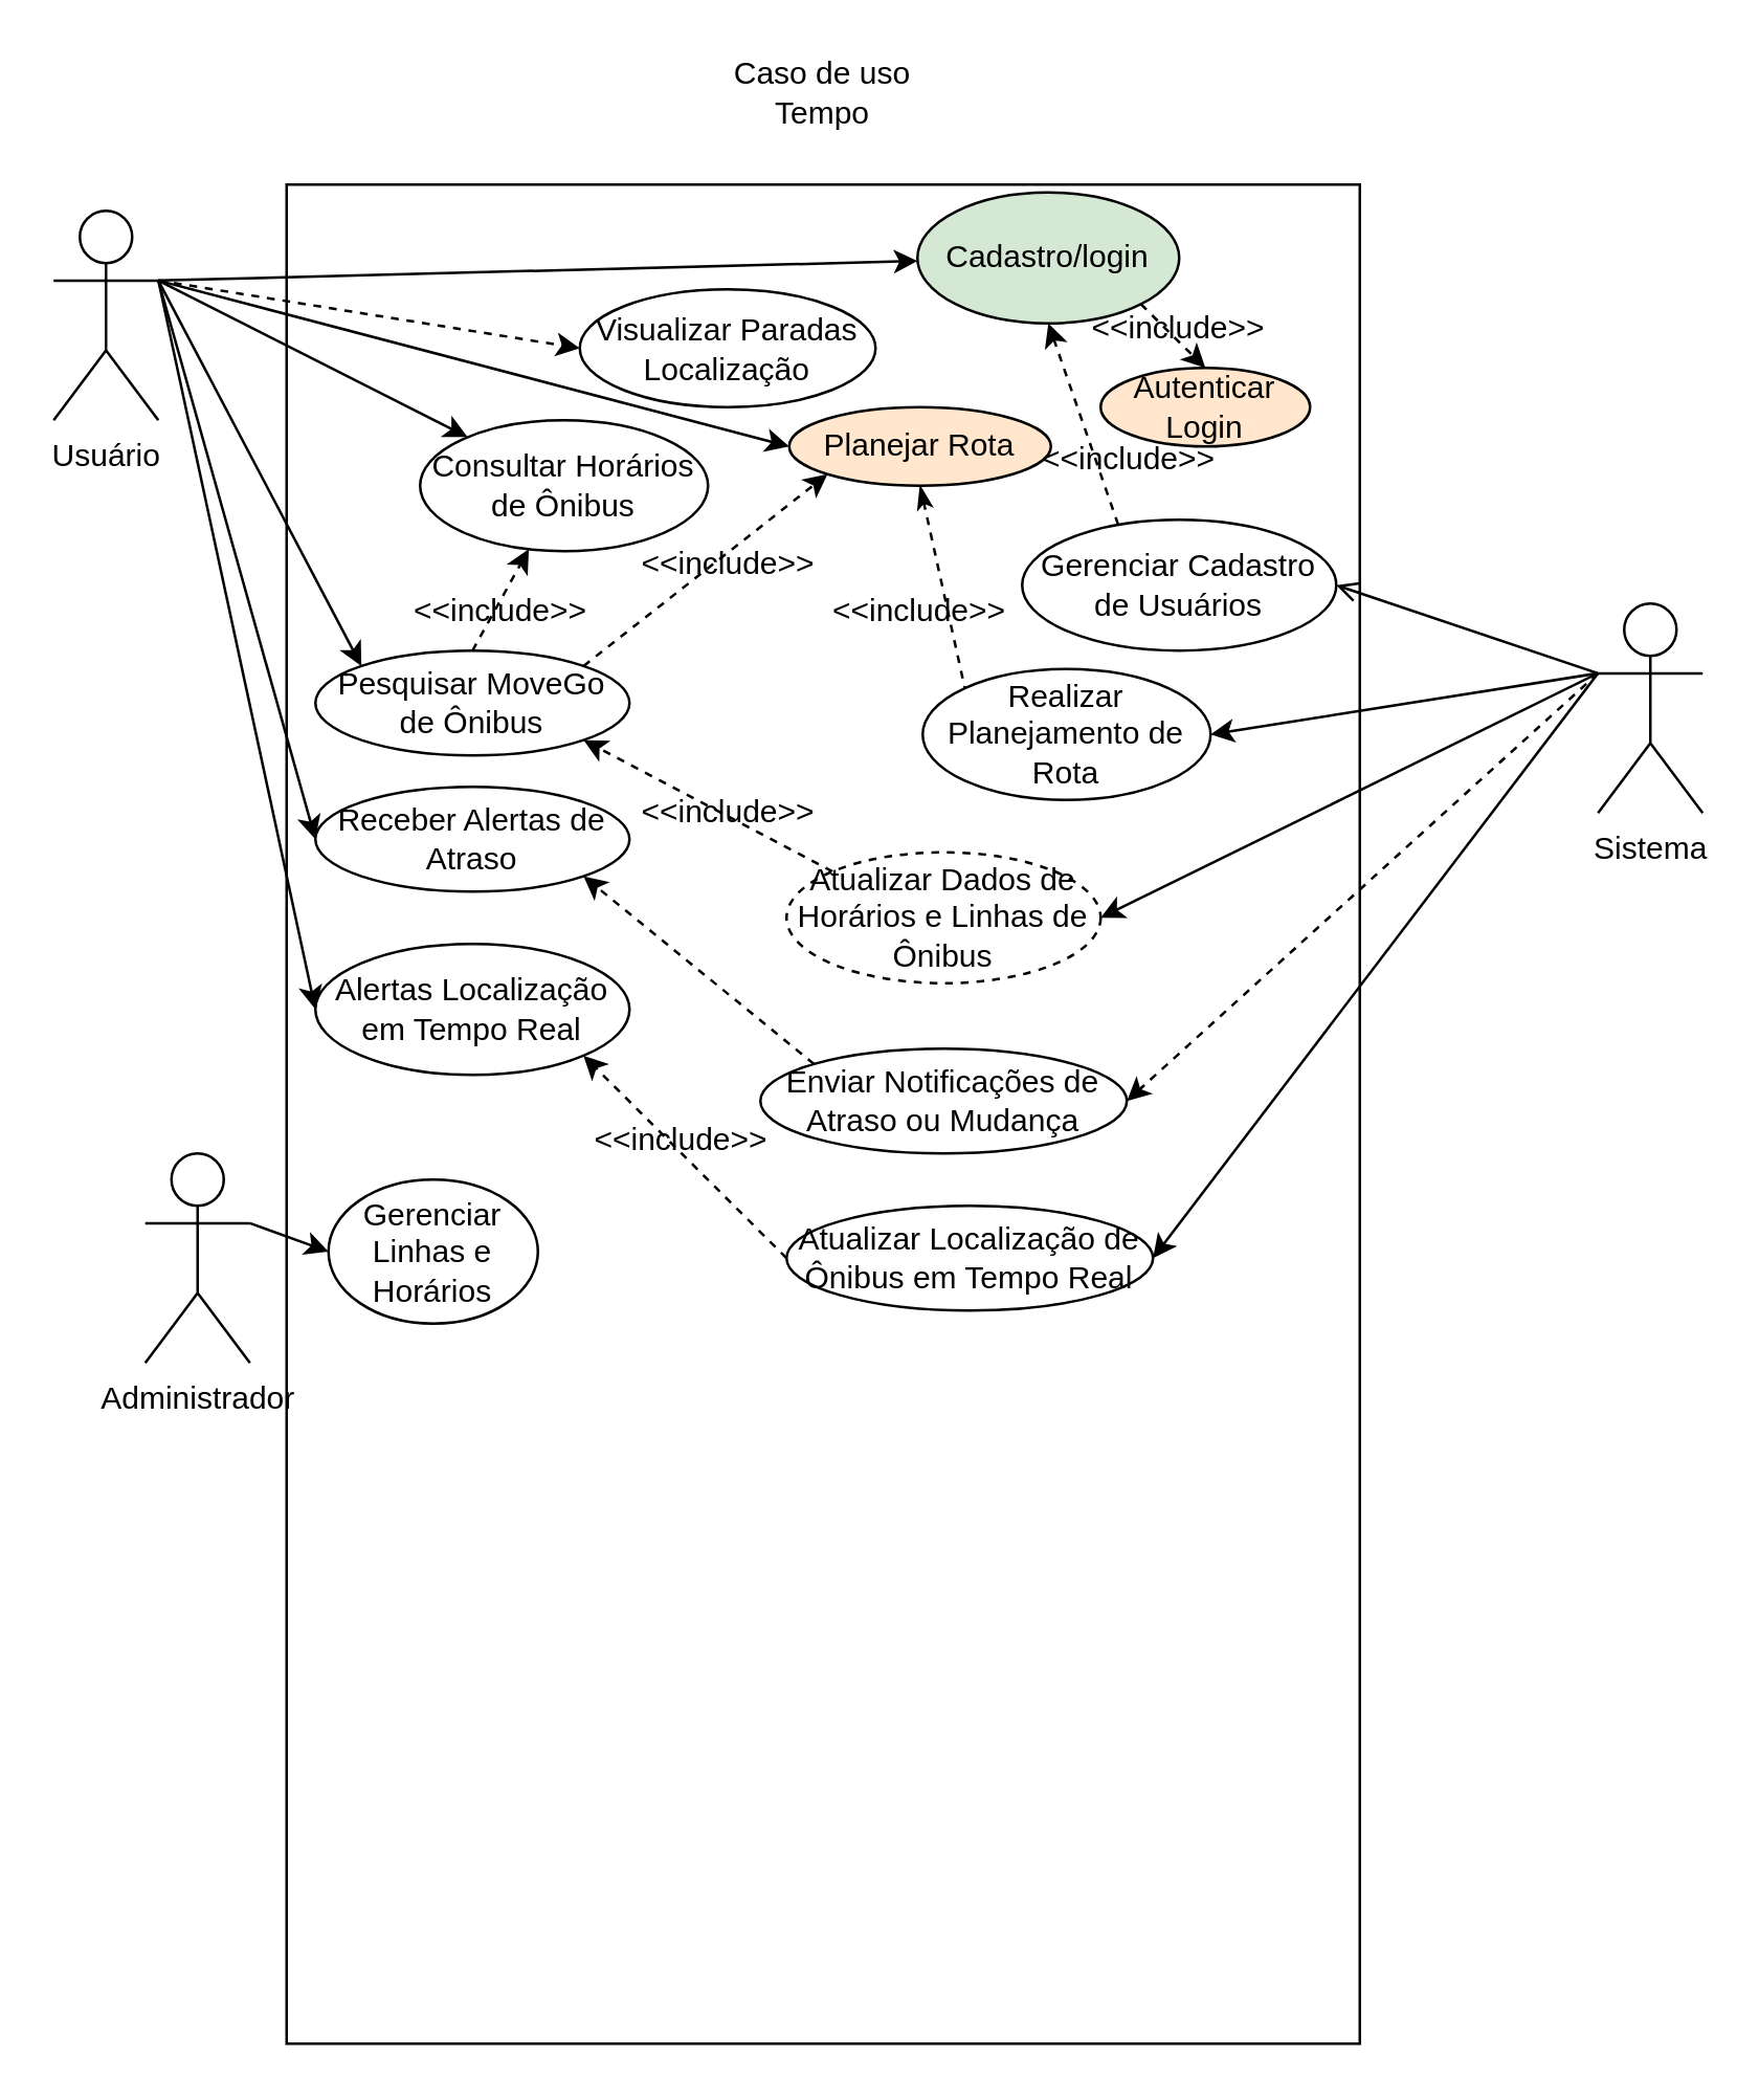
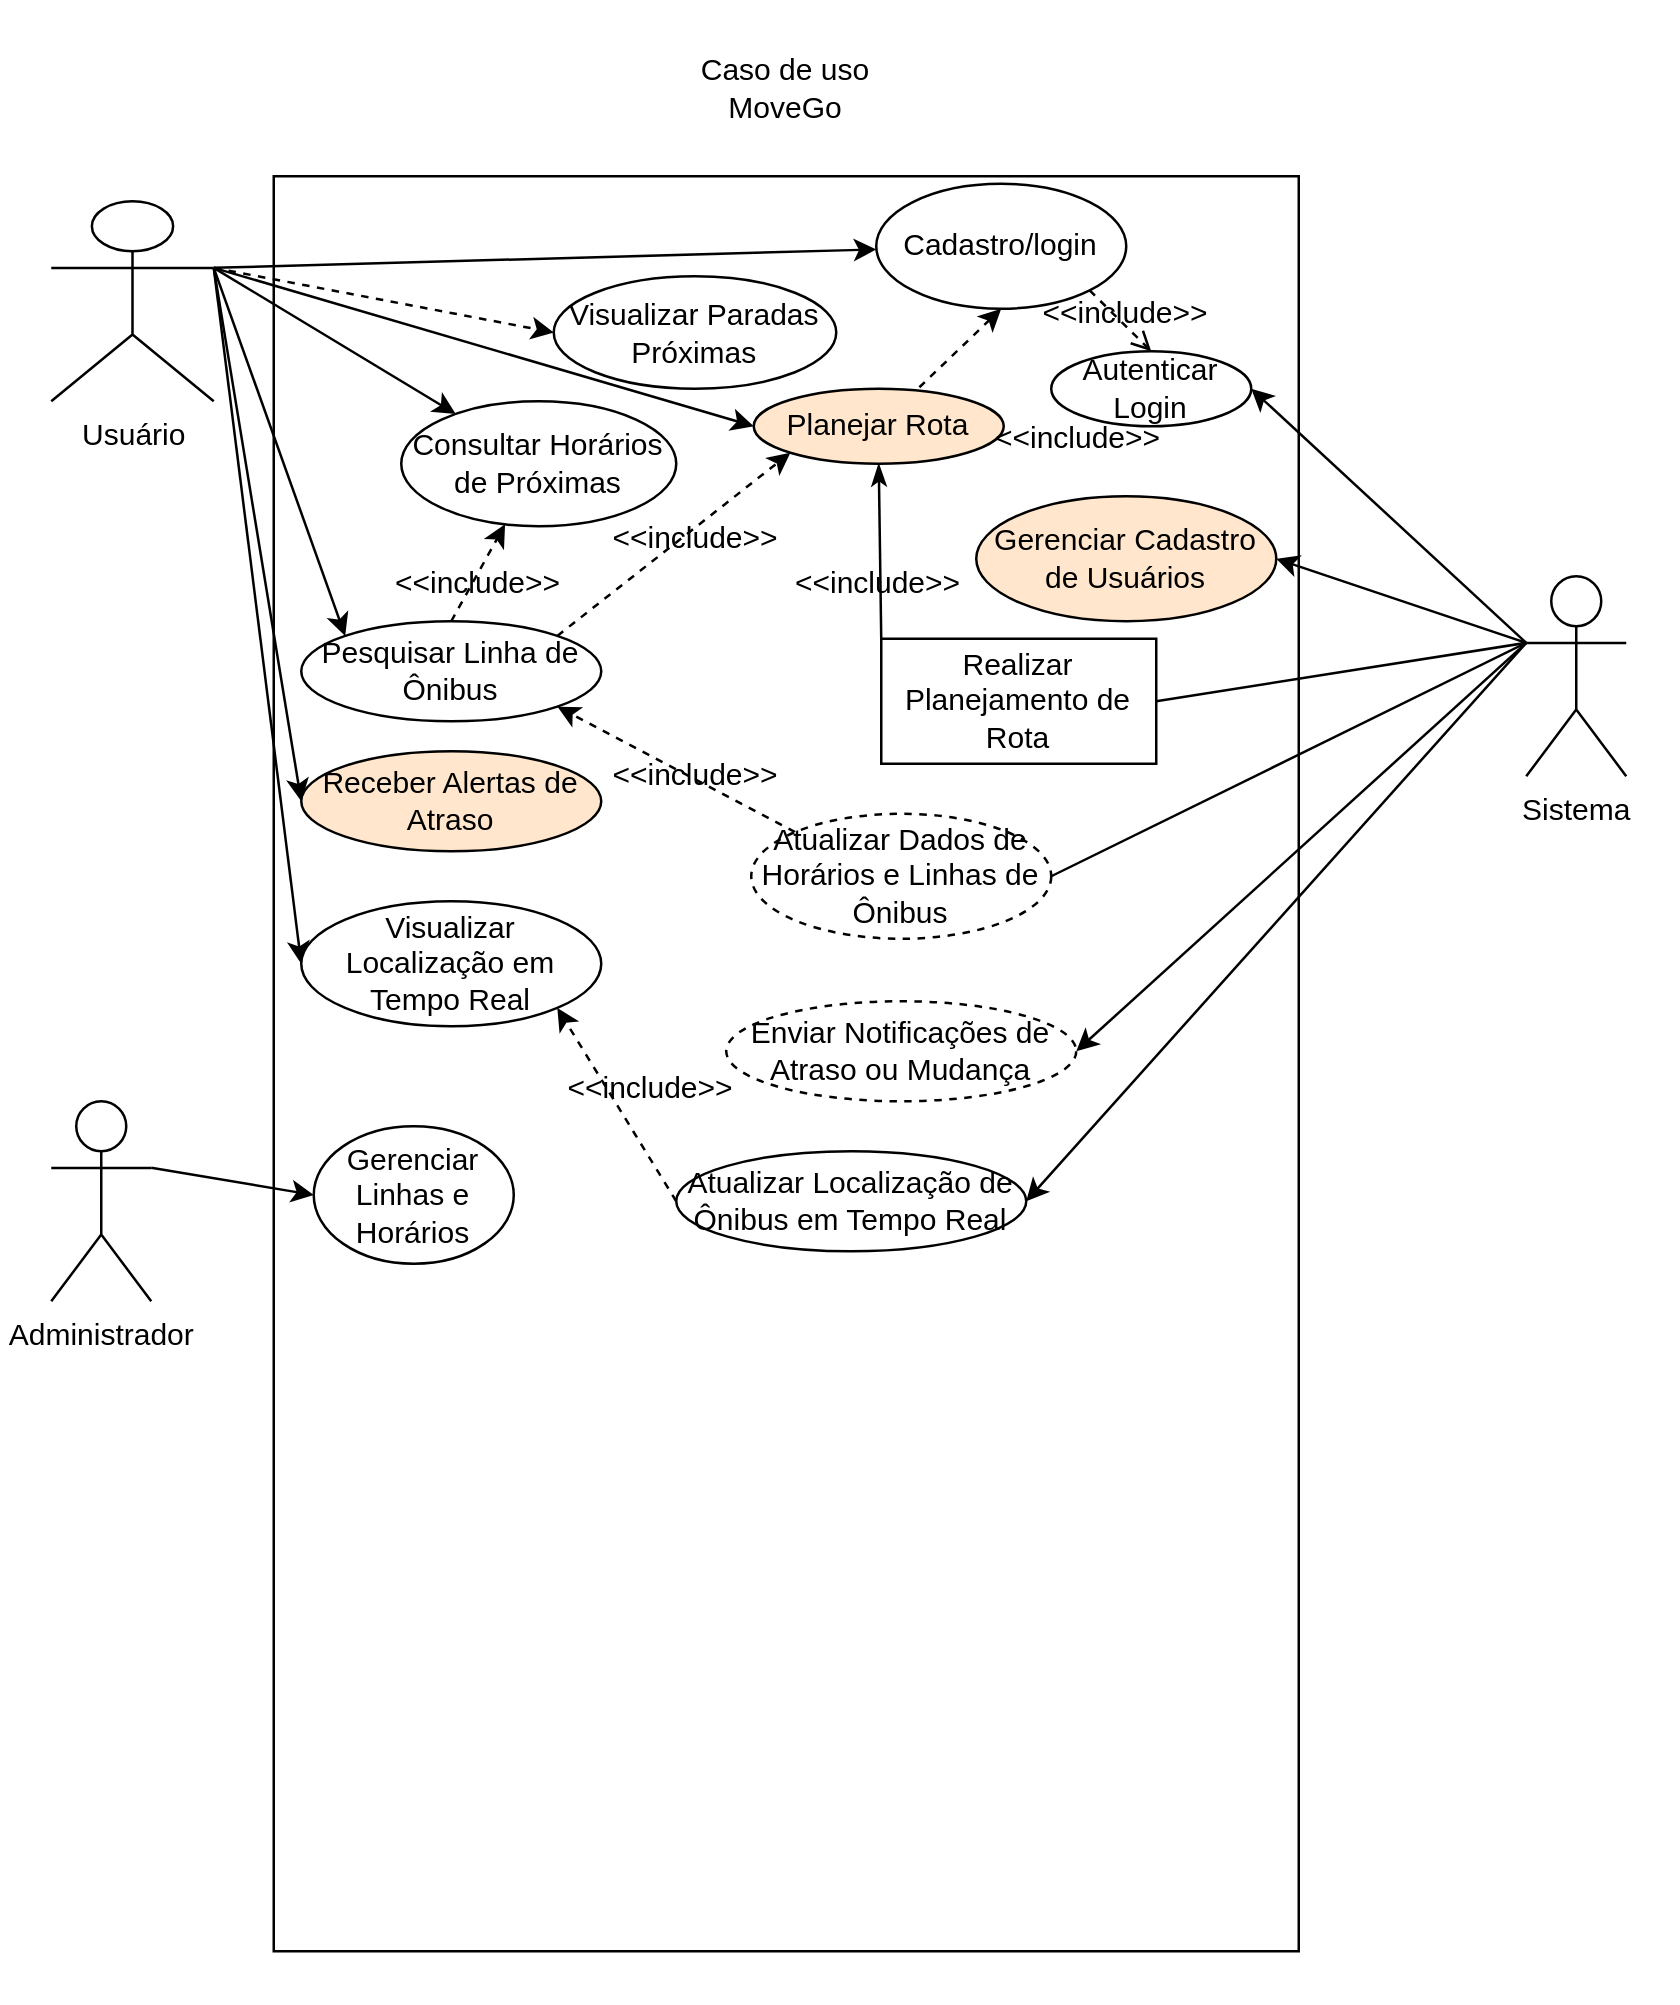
- <mxCell id="3" value="Caso de uso Tempo" style="text;html=1;align=center;verticalAlign=middle;whiteSpace=wrap;rounded=0;" parent="1" vertex="1"><mxGeometry x="261" y="20" width="106" height="30" as="geometry" /></mxCell>
+ <mxCell id="3" value="Caso de uso MoveGo" style="text;html=1;align=center;verticalAlign=middle;whiteSpace=wrap;rounded=0;" parent="1" vertex="1"><mxGeometry x="261" y="20" width="106" height="30" as="geometry" /></mxCell>
- <mxCell id="22" value="Cadastro/login" style="ellipse;whiteSpace=wrap;html=1;fillColor=#d5e8d4;" parent="1" vertex="1"><mxGeometry x="350" y="73" width="100" height="50" as="geometry" /></mxCell>
+ <mxCell id="22" value="Cadastro/login" style="ellipse;whiteSpace=wrap;html=1;" parent="1" vertex="1"><mxGeometry x="350" y="73" width="100" height="50" as="geometry" /></mxCell>
- <mxCell id="20" value="Usuário" style="shape=umlActor;verticalLabelPosition=bottom;verticalAlign=top;html=1;" parent="1" vertex="1"><mxGeometry x="20" y="80" width="40" height="80" as="geometry" /></mxCell>
+ <mxCell id="20" value="Usuário" style="shape=umlActor;verticalLabelPosition=bottom;verticalAlign=top;html=1;" parent="1" vertex="1"><mxGeometry x="20" y="80" width="65" height="80" as="geometry" /></mxCell>
- <mxCell id="24" value="Visualizar Paradas Localização" style="ellipse;whiteSpace=wrap;html=1;" parent="1" vertex="1"><mxGeometry x="221" y="110" width="113" height="45" as="geometry" /></mxCell>
+ <mxCell id="24" value="Visualizar Paradas Próximas" style="ellipse;whiteSpace=wrap;html=1;" parent="1" vertex="1"><mxGeometry x="221" y="110" width="113" height="45" as="geometry" /></mxCell>
- <mxCell id="21" style="rounded=0;orthogonalLoop=1;jettySize=auto;html=1;exitX=1;exitY=1;exitDx=0;exitDy=0;entryX=0.5;entryY=0;entryDx=0;entryDy=0;dashed=1;" parent="1" source="22" target="33" edge="1"><mxGeometry relative="1" as="geometry" /></mxCell>
+ <mxCell id="21" style="rounded=0;orthogonalLoop=1;jettySize=auto;html=1;exitX=1;exitY=1;exitDx=0;exitDy=0;entryX=0.5;entryY=0;entryDx=0;entryDy=0;dashed=1;endArrow=open;" parent="1" source="22" target="33" edge="1"><mxGeometry relative="1" as="geometry" /></mxCell>
- <mxCell id="33" value="Autenticar Login" style="ellipse;whiteSpace=wrap;html=1;fillColor=#ffe6cc;" parent="1" vertex="1"><mxGeometry x="420" y="140" width="80" height="30" as="geometry" /></mxCell>
+ <mxCell id="33" value="Autenticar Login" style="ellipse;whiteSpace=wrap;html=1;" parent="1" vertex="1"><mxGeometry x="420" y="140" width="80" height="30" as="geometry" /></mxCell>
- <mxCell id="48" style="rounded=0;orthogonalLoop=1;jettySize=auto;html=1;exitX=0.5;exitY=1;exitDx=0;exitDy=0;entryX=0.313;entryY=0.088;entryDx=0;entryDy=0;entryPerimeter=0;dashed=1;startArrow=classic;startFill=1;endArrow=none;" edge="1" parent="1" source="22" target="32"><mxGeometry relative="1" as="geometry" /></mxCell>
+ <mxCell id="48" style="rounded=0;orthogonalLoop=1;jettySize=auto;html=1;exitX=0.5;exitY=1;exitDx=0;exitDy=0;dashed=1;startArrow=classic;startFill=1;endArrow=none;" edge="1" parent="1" source="22" target="26"><mxGeometry relative="1" as="geometry" /></mxCell>
- <mxCell id="23" value="Consultar Horários de Ônibus" style="ellipse;whiteSpace=wrap;html=1;" parent="1" vertex="1"><mxGeometry x="160" y="160" width="110" height="50" as="geometry" /></mxCell>
+ <mxCell id="23" value="Consultar Horários de Próximas" style="ellipse;whiteSpace=wrap;html=1;" parent="1" vertex="1"><mxGeometry x="160" y="160" width="110" height="50" as="geometry" /></mxCell>
+ <mxCell id="5" style="rounded=0;orthogonalLoop=1;jettySize=auto;html=1;entryX=1;entryY=0.5;entryDx=0;entryDy=0;exitX=0;exitY=0.333;exitDx=0;exitDy=0;exitPerimeter=0;" parent="1" source="10" target="33" edge="1"><mxGeometry relative="1" as="geometry" /></mxCell>
- <mxCell id="32" value="Gerenciar Cadastro de Usuários" style="ellipse;whiteSpace=wrap;html=1;" parent="1" vertex="1"><mxGeometry x="390" y="198" width="120" height="50" as="geometry" /></mxCell>
+ <mxCell id="32" value="Gerenciar Cadastro de Usuários" style="ellipse;whiteSpace=wrap;html=1;fillColor=#ffe6cc;" parent="1" vertex="1"><mxGeometry x="390" y="198" width="120" height="50" as="geometry" /></mxCell>
- <mxCell id="4" style="rounded=0;orthogonalLoop=1;jettySize=auto;html=1;entryX=1;entryY=0.5;entryDx=0;entryDy=0;exitX=0;exitY=0.333;exitDx=0;exitDy=0;exitPerimeter=0;endArrow=open;" parent="1" source="10" target="32" edge="1"><mxGeometry relative="1" as="geometry" /></mxCell>
+ <mxCell id="4" style="rounded=0;orthogonalLoop=1;jettySize=auto;html=1;entryX=1;entryY=0.5;entryDx=0;entryDy=0;exitX=0;exitY=0.333;exitDx=0;exitDy=0;exitPerimeter=0;" parent="1" source="10" target="32" edge="1"><mxGeometry relative="1" as="geometry" /></mxCell>
- <mxCell id="25" style="rounded=0;orthogonalLoop=1;jettySize=auto;html=1;exitX=0.5;exitY=1;exitDx=0;exitDy=0;entryX=0;entryY=0;entryDx=0;entryDy=0;endArrow=none;startFill=1;dashed=1;endFill=1;startArrow=classicThin;" parent="1" source="26" target="41" edge="1"><mxGeometry relative="1" as="geometry" /></mxCell>
+ <mxCell id="25" style="rounded=0;orthogonalLoop=1;jettySize=auto;html=1;exitX=0.5;exitY=1;exitDx=0;exitDy=0;entryX=0;entryY=0;entryDx=0;entryDy=0;endArrow=none;startFill=1;dashed=0;endFill=1;startArrow=classicThin;" parent="1" source="26" target="41" edge="1"><mxGeometry relative="1" as="geometry" /></mxCell>
- <mxCell id="30" value="Pesquisar MoveGo de Ônibus" style="ellipse;whiteSpace=wrap;html=1;" parent="1" vertex="1"><mxGeometry x="120" y="248" width="120" height="40" as="geometry" /></mxCell>
+ <mxCell id="30" value="Pesquisar Linha de Ônibus" style="ellipse;whiteSpace=wrap;html=1;" parent="1" vertex="1"><mxGeometry x="120" y="248" width="120" height="40" as="geometry" /></mxCell>
- <mxCell id="6" style="rounded=0;orthogonalLoop=1;jettySize=auto;html=1;exitX=0;exitY=0.333;exitDx=0;exitDy=0;exitPerimeter=0;entryX=1;entryY=0.5;entryDx=0;entryDy=0;" parent="1" source="10" target="41" edge="1"><mxGeometry relative="1" as="geometry" /></mxCell>
+ <mxCell id="6" style="rounded=0;orthogonalLoop=1;jettySize=auto;html=1;exitX=0;exitY=0.333;exitDx=0;exitDy=0;exitPerimeter=0;entryX=1;entryY=0.5;entryDx=0;entryDy=0;endArrow=none;" parent="1" source="10" target="41" edge="1"><mxGeometry relative="1" as="geometry" /></mxCell>
- <mxCell id="41" value="Realizar Planejamento de Rota" style="ellipse;whiteSpace=wrap;html=1;" parent="1" vertex="1"><mxGeometry x="352" y="255" width="110" height="50" as="geometry" /></mxCell>
+ <mxCell id="41" value="Realizar Planejamento de Rota" style="whiteSpace=wrap;html=1;rounded=0;" parent="1" vertex="1"><mxGeometry x="352" y="255" width="110" height="50" as="geometry" /></mxCell>
- <mxCell id="27" value="Receber Alertas de Atraso" style="ellipse;whiteSpace=wrap;html=1;" parent="1" vertex="1"><mxGeometry x="120" y="300" width="120" height="40" as="geometry" /></mxCell>
+ <mxCell id="27" value="Receber Alertas de Atraso" style="ellipse;whiteSpace=wrap;html=1;fillColor=#ffe6cc;" parent="1" vertex="1"><mxGeometry x="120" y="300" width="120" height="40" as="geometry" /></mxCell>
- <mxCell id="9" style="rounded=0;orthogonalLoop=1;jettySize=auto;html=1;exitX=0;exitY=0.333;exitDx=0;exitDy=0;exitPerimeter=0;entryX=1;entryY=0.5;entryDx=0;entryDy=0;dashed=1;" parent="1" source="10" target="38" edge="1"><mxGeometry relative="1" as="geometry" /></mxCell>
+ <mxCell id="9" style="rounded=0;orthogonalLoop=1;jettySize=auto;html=1;exitX=0;exitY=0.333;exitDx=0;exitDy=0;exitPerimeter=0;entryX=1;entryY=0.5;entryDx=0;entryDy=0;" parent="1" source="10" target="38" edge="1"><mxGeometry relative="1" as="geometry" /></mxCell>
- <mxCell id="7" style="rounded=0;orthogonalLoop=1;jettySize=auto;html=1;exitX=0;exitY=0.333;exitDx=0;exitDy=0;exitPerimeter=0;entryX=1;entryY=0.5;entryDx=0;entryDy=0;" parent="1" source="10" target="36" edge="1"><mxGeometry relative="1" as="geometry" /></mxCell>
+ <mxCell id="7" style="rounded=0;orthogonalLoop=1;jettySize=auto;html=1;exitX=0;exitY=0.333;exitDx=0;exitDy=0;exitPerimeter=0;entryX=1;entryY=0.5;entryDx=0;entryDy=0;endArrow=none;" parent="1" source="10" target="36" edge="1"><mxGeometry relative="1" as="geometry" /></mxCell>
- <mxCell id="37" style="rounded=0;orthogonalLoop=1;jettySize=auto;html=1;exitX=0;exitY=0;exitDx=0;exitDy=0;entryX=1;entryY=1;entryDx=0;entryDy=0;dashed=1;" parent="1" source="38" target="27" edge="1"><mxGeometry relative="1" as="geometry" /></mxCell>
- <mxCell id="31" value="Alertas Localização em Tempo Real" style="ellipse;whiteSpace=wrap;html=1;" parent="1" vertex="1"><mxGeometry x="120" y="360" width="120" height="50" as="geometry" /></mxCell>
+ <mxCell id="31" value="Visualizar Localização em Tempo Real" style="ellipse;whiteSpace=wrap;html=1;" parent="1" vertex="1"><mxGeometry x="120" y="360" width="120" height="50" as="geometry" /></mxCell>
- <mxCell id="38" value="Enviar Notificações de Atraso ou Mudança" style="ellipse;whiteSpace=wrap;html=1;" parent="1" vertex="1"><mxGeometry x="290" y="400" width="140" height="40" as="geometry" /></mxCell>
+ <mxCell id="38" value="Enviar Notificações de Atraso ou Mudança" style="ellipse;whiteSpace=wrap;html=1;dashed=1;" parent="1" vertex="1"><mxGeometry x="290" y="400" width="140" height="40" as="geometry" /></mxCell>
- <mxCell id="12" value="Administrador&lt;div&gt;&lt;br&gt;&lt;/div&gt;" style="shape=umlActor;verticalLabelPosition=bottom;verticalAlign=top;html=1;" parent="1" vertex="1"><mxGeometry x="55" y="440" width="40" height="80" as="geometry" /></mxCell>
+ <mxCell id="12" value="Administrador&lt;div&gt;&lt;br&gt;&lt;/div&gt;" style="shape=umlActor;verticalLabelPosition=bottom;verticalAlign=top;html=1;" parent="1" vertex="1"><mxGeometry x="20" y="440" width="40" height="80" as="geometry" /></mxCell>
- <mxCell id="40" value="Atualizar Localização de Ônibus em Tempo Real" style="ellipse;whiteSpace=wrap;html=1;" parent="1" vertex="1"><mxGeometry x="300" y="460" width="140" height="40" as="geometry" /></mxCell>
+ <mxCell id="40" value="Atualizar Localização de Ônibus em Tempo Real" style="ellipse;whiteSpace=wrap;html=1;" parent="1" vertex="1"><mxGeometry x="270" y="460" width="140" height="40" as="geometry" /></mxCell>
